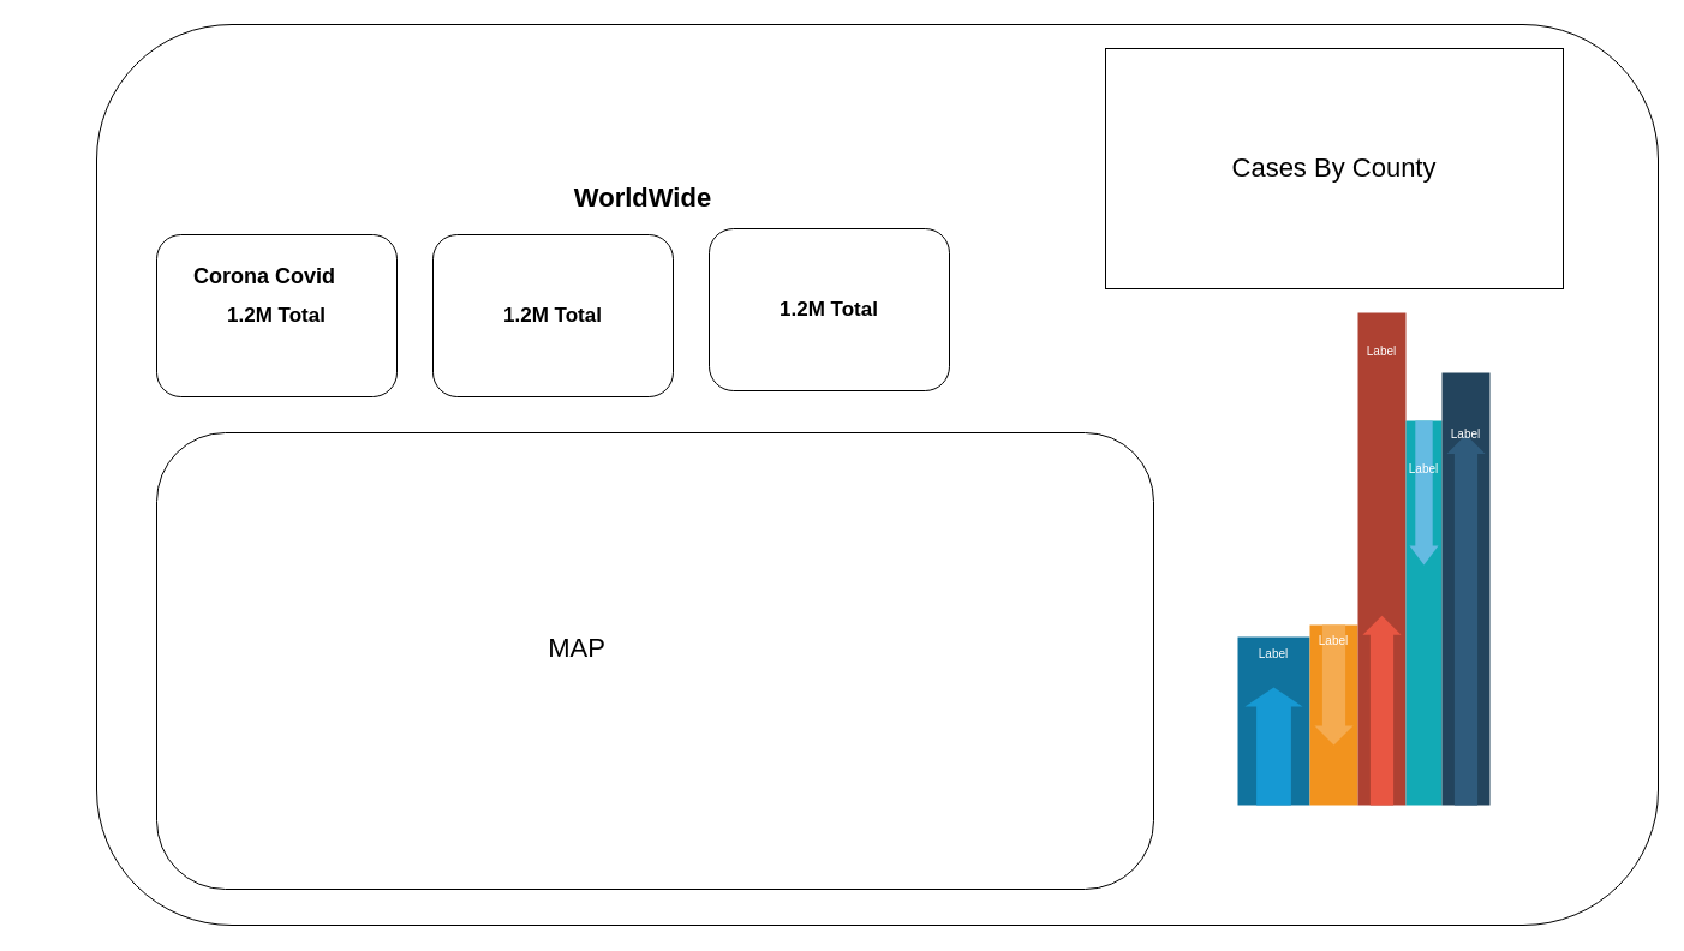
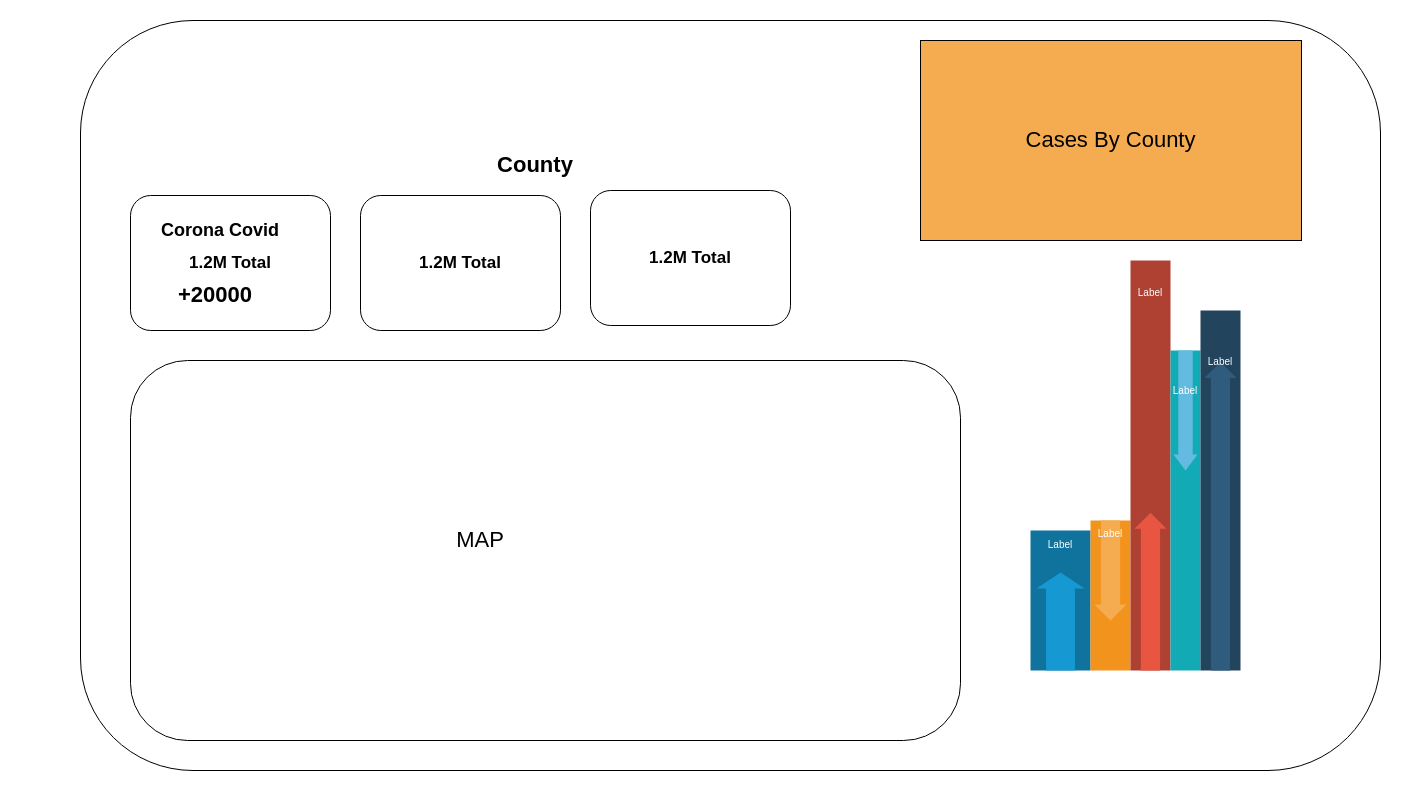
- <mxCell id="28" value="Cases By County" style="rounded=0;whiteSpace=wrap;html=1;fontSize=22;" vertex="1" parent="1"><mxGeometry x="920" y="40" width="381" height="200" as="geometry" /></mxCell>
+ <mxCell id="28" value="Cases By County" style="rounded=0;whiteSpace=wrap;html=1;fontSize=22;fillColor=#f5ab50;" vertex="1" parent="1"><mxGeometry x="920" y="40" width="381" height="200" as="geometry" /></mxCell>
- <mxCell id="5" value="&lt;font style=&quot;font-size: 22px&quot;&gt;&lt;b&gt;WorldWide&lt;/b&gt;&lt;/font&gt;" style="text;html=1;strokeColor=none;fillColor=none;align=center;verticalAlign=middle;whiteSpace=wrap;rounded=0;" vertex="1" parent="1"><mxGeometry x="450" y="135" width="170" height="60" as="geometry" /></mxCell>
+ <mxCell id="5" value="&lt;font style=&quot;font-size: 22px&quot;&gt;&lt;b&gt;County&lt;/b&gt;&lt;/font&gt;" style="text;html=1;strokeColor=none;fillColor=none;align=center;verticalAlign=middle;whiteSpace=wrap;rounded=0;" vertex="1" parent="1"><mxGeometry x="450" y="135" width="170" height="60" as="geometry" /></mxCell>
+ <mxCell id="8" value="&lt;b style=&quot;font-size: 22px;&quot;&gt;+20000&lt;/b&gt;" style="text;html=1;strokeColor=none;fillColor=none;align=center;verticalAlign=middle;whiteSpace=wrap;rounded=0;fontSize=22;" vertex="1" parent="1"><mxGeometry x="140" y="280" width="150" height="30" as="geometry" /></mxCell>
